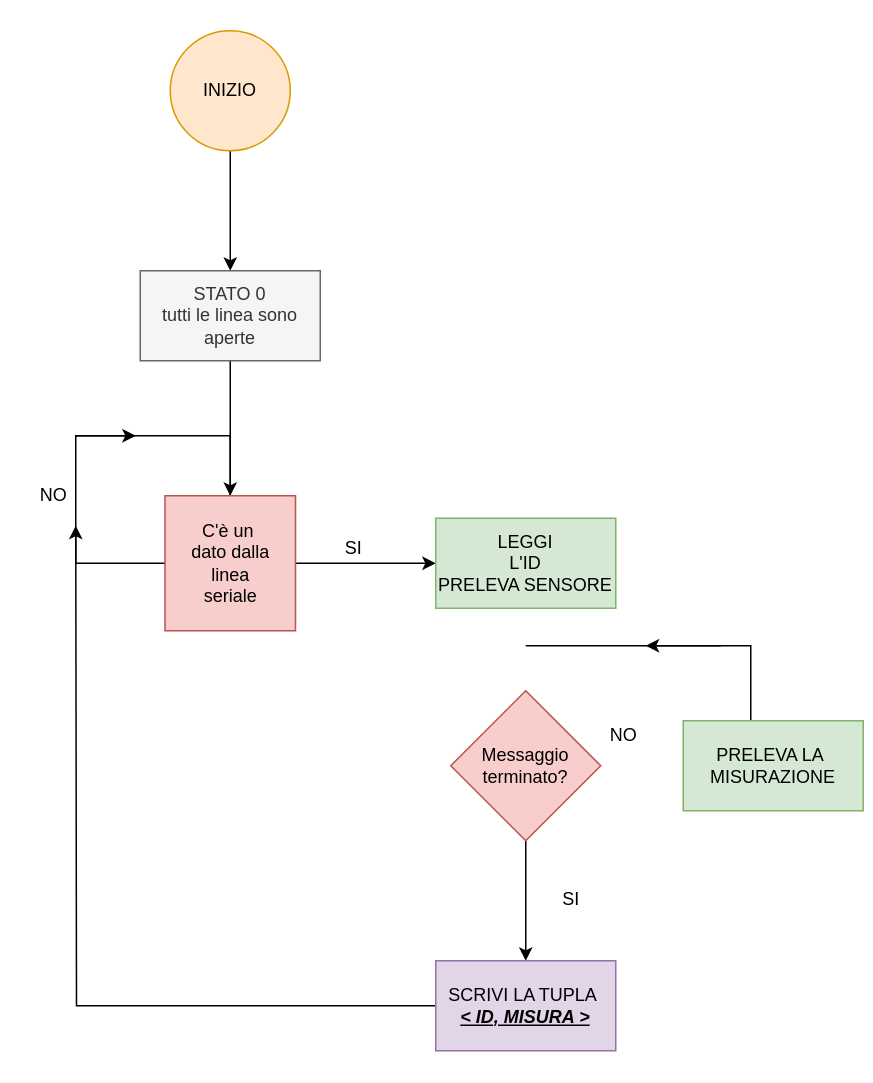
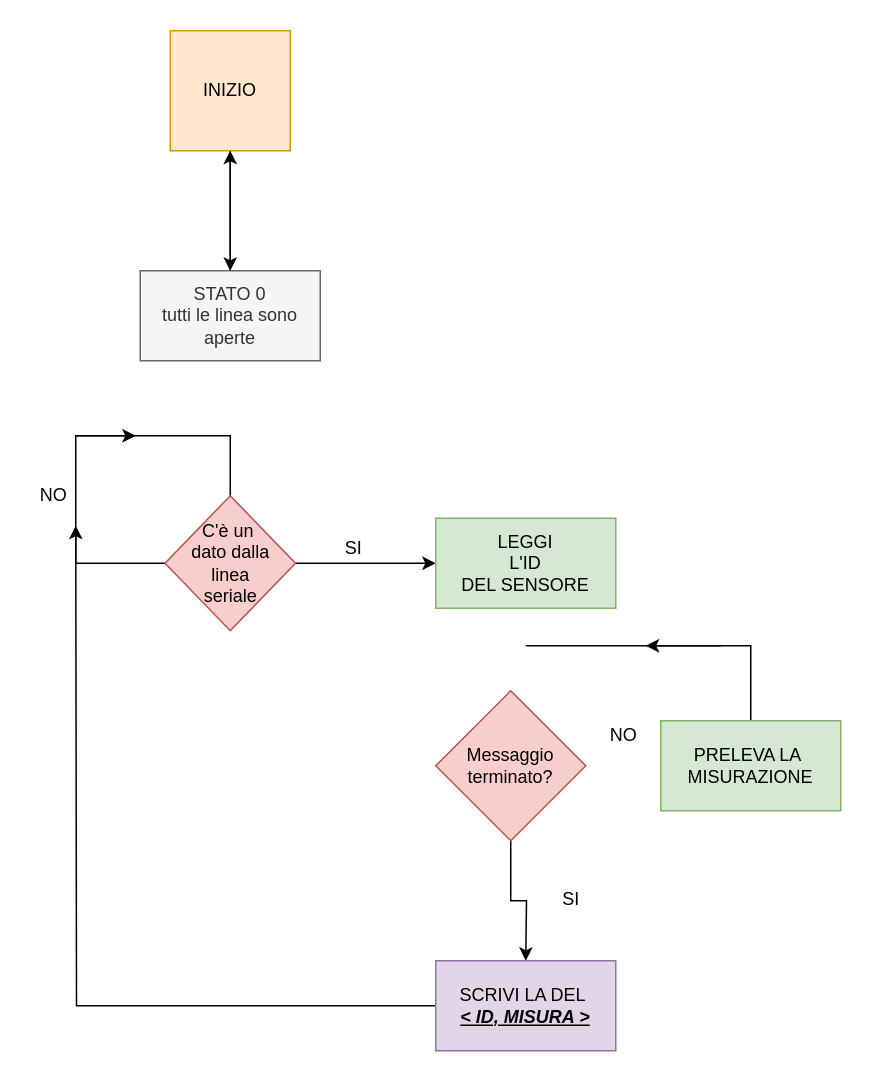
- <mxCell id="3" value="INIZIO" style="ellipse;whiteSpace=wrap;html=1;aspect=fixed;fillColor=#ffe6cc;strokeColor=#d79b00;" parent="1" vertex="1"><mxGeometry x="113" y="20" width="80" height="80" as="geometry" /></mxCell>
+ <mxCell id="3" value="INIZIO" style="whiteSpace=wrap;html=1;aspect=fixed;fillColor=#ffe6cc;strokeColor=#d79b00;rounded=0;" parent="1" vertex="1"><mxGeometry x="113" y="20" width="80" height="80" as="geometry" /></mxCell>
- <mxCell id="4" value="" style="edgeStyle=orthogonalEdgeStyle;rounded=0;orthogonalLoop=1;jettySize=auto;html=1;entryX=0.5;entryY=0;entryDx=0;entryDy=0;" parent="1" source="5" edge="1" target="8"><mxGeometry relative="1" as="geometry"><mxPoint x="153" y="324" as="targetPoint" /></mxGeometry></mxCell>
+ <mxCell id="4" value="" style="edgeStyle=orthogonalEdgeStyle;rounded=0;orthogonalLoop=1;jettySize=auto;html=1;" parent="1" source="5" edge="1" target="3"><mxGeometry relative="1" as="geometry"><mxPoint x="153" y="324" as="targetPoint" /></mxGeometry></mxCell>
- <mxCell id="8" value="C'è un&amp;nbsp;&lt;br&gt;dato dalla&lt;br&gt;linea&lt;br&gt;seriale" style="whiteSpace=wrap;html=1;fillColor=#f8cecc;strokeColor=#b85450;rounded=0;" parent="1" vertex="1"><mxGeometry x="109.5" y="330" width="87" height="90" as="geometry" /></mxCell>
+ <mxCell id="8" value="C'è un&amp;nbsp;&lt;br&gt;dato dalla&lt;br&gt;linea&lt;br&gt;seriale" style="rhombus;whiteSpace=wrap;html=1;fillColor=#f8cecc;strokeColor=#b85450;" parent="1" vertex="1"><mxGeometry x="109.5" y="330" width="87" height="90" as="geometry" /></mxCell>
- <mxCell id="12" value="LEGGI&lt;br&gt;L'ID&lt;br&gt;PRELEVA SENSORE" style="rounded=0;whiteSpace=wrap;html=1;fillColor=#d5e8d4;strokeColor=#82b366;" vertex="1" parent="1"><mxGeometry x="290" y="345" width="120" height="60" as="geometry" /></mxCell>
+ <mxCell id="12" value="LEGGI&lt;br&gt;L'ID&lt;br&gt;DEL SENSORE" style="rounded=0;whiteSpace=wrap;html=1;fillColor=#d5e8d4;strokeColor=#82b366;" vertex="1" parent="1"><mxGeometry x="290" y="345" width="120" height="60" as="geometry" /></mxCell>
- <mxCell id="14" value="Messaggio&lt;br&gt;terminato?" style="rhombus;whiteSpace=wrap;html=1;fillColor=#f8cecc;strokeColor=#b85450;" vertex="1" parent="1"><mxGeometry x="300" y="460" width="100" height="100" as="geometry" /></mxCell>
+ <mxCell id="14" value="Messaggio&lt;br&gt;terminato?" style="rhombus;whiteSpace=wrap;html=1;fillColor=#f8cecc;strokeColor=#b85450;" vertex="1" parent="1"><mxGeometry x="290" y="460" width="100" height="100" as="geometry" /></mxCell>
- <mxCell id="16" value="PRELEVA LA&amp;nbsp;&lt;br&gt;MISURAZIONE" style="rounded=0;whiteSpace=wrap;html=1;fillColor=#d5e8d4;strokeColor=#82b366;" vertex="1" parent="1"><mxGeometry x="455" y="480" width="120" height="60" as="geometry" /></mxCell>
+ <mxCell id="16" value="PRELEVA LA&amp;nbsp;&lt;br&gt;MISURAZIONE" style="rounded=0;whiteSpace=wrap;html=1;fillColor=#d5e8d4;strokeColor=#82b366;" vertex="1" parent="1"><mxGeometry x="440" y="480" width="120" height="60" as="geometry" /></mxCell>
- <mxCell id="21" value="SCRIVI LA TUPLA&amp;nbsp;&lt;br&gt;&lt;i&gt;&lt;u&gt;&lt;b&gt;&amp;lt; ID, MISURA &amp;gt;&lt;/b&gt;&lt;/u&gt;&lt;/i&gt;" style="rounded=0;whiteSpace=wrap;html=1;fillColor=#e1d5e7;strokeColor=#9673a6;" vertex="1" parent="1"><mxGeometry x="290" y="640" width="120" height="60" as="geometry" /></mxCell>
+ <mxCell id="21" value="SCRIVI LA DEL&amp;nbsp;&lt;br&gt;&lt;i&gt;&lt;u&gt;&lt;b&gt;&amp;lt; ID, MISURA &amp;gt;&lt;/b&gt;&lt;/u&gt;&lt;/i&gt;" style="rounded=0;whiteSpace=wrap;html=1;fillColor=#e1d5e7;strokeColor=#9673a6;" vertex="1" parent="1"><mxGeometry x="290" y="640" width="120" height="60" as="geometry" /></mxCell>
